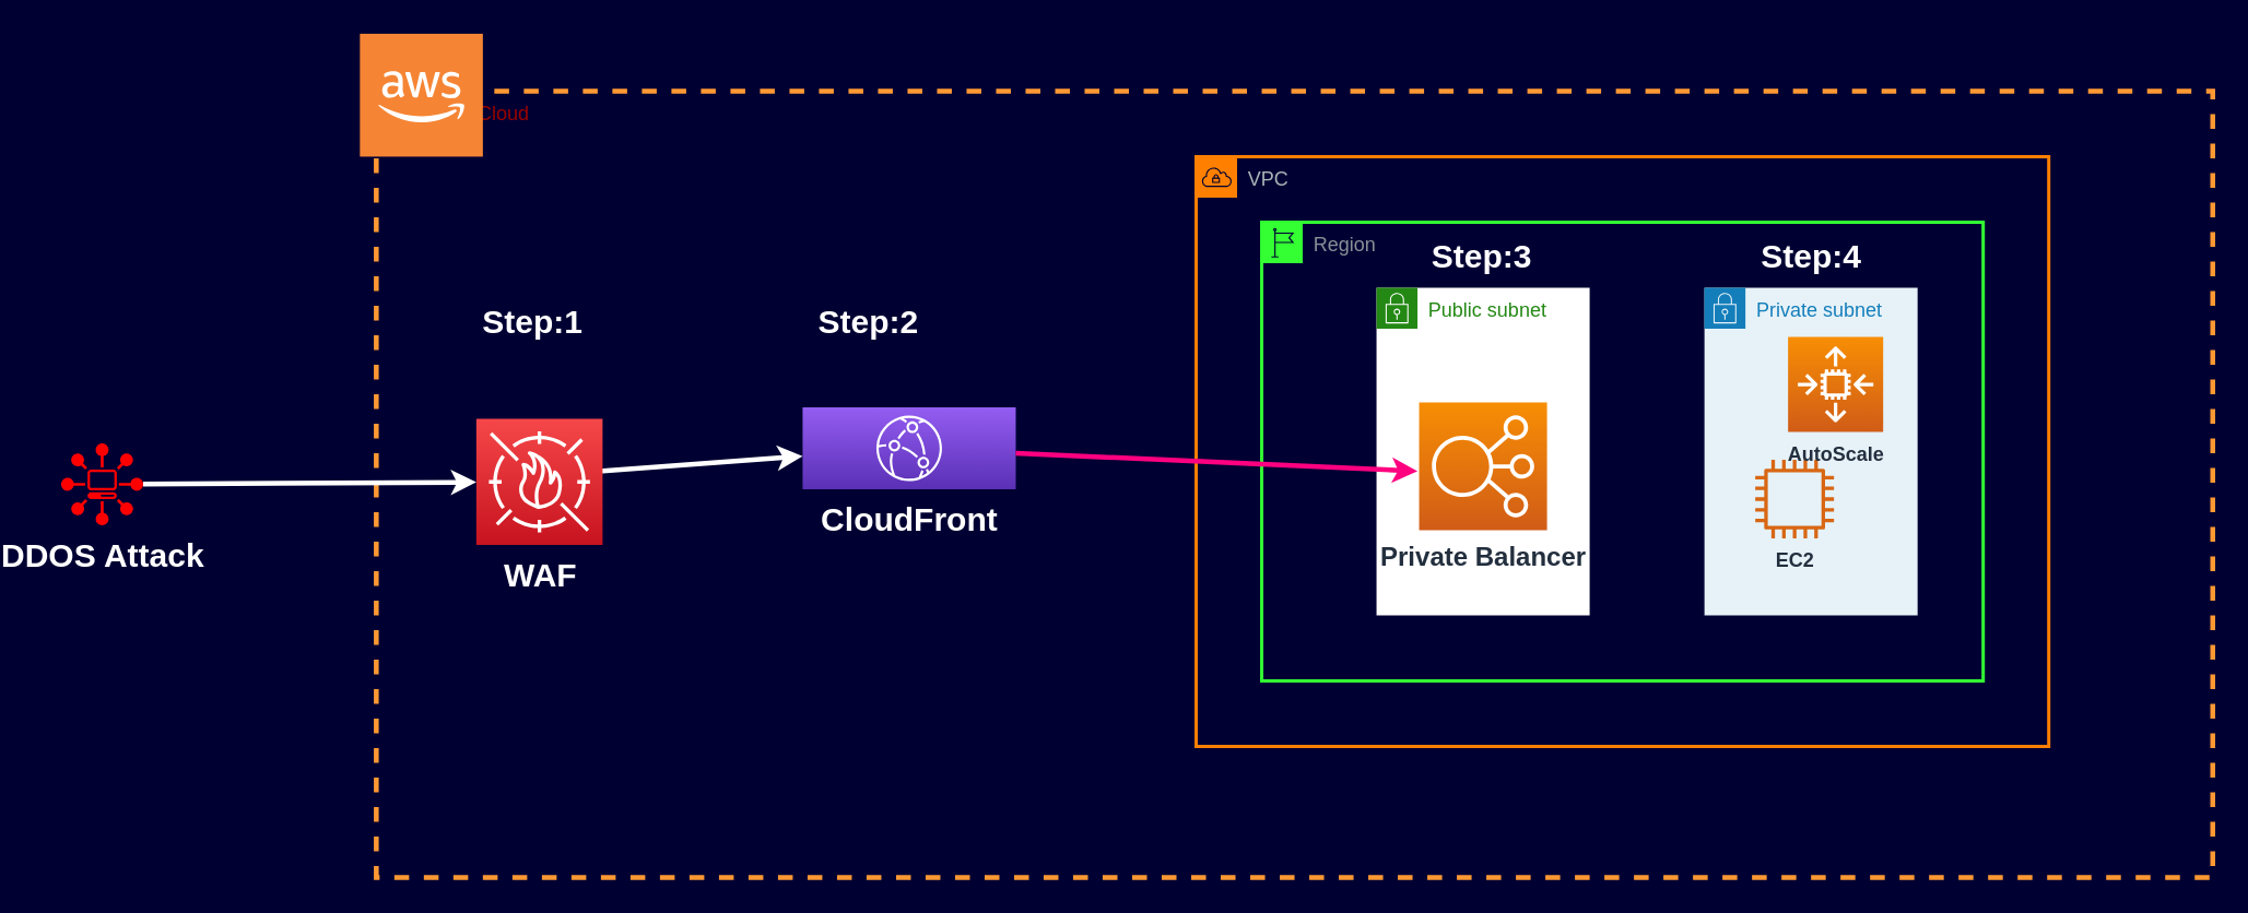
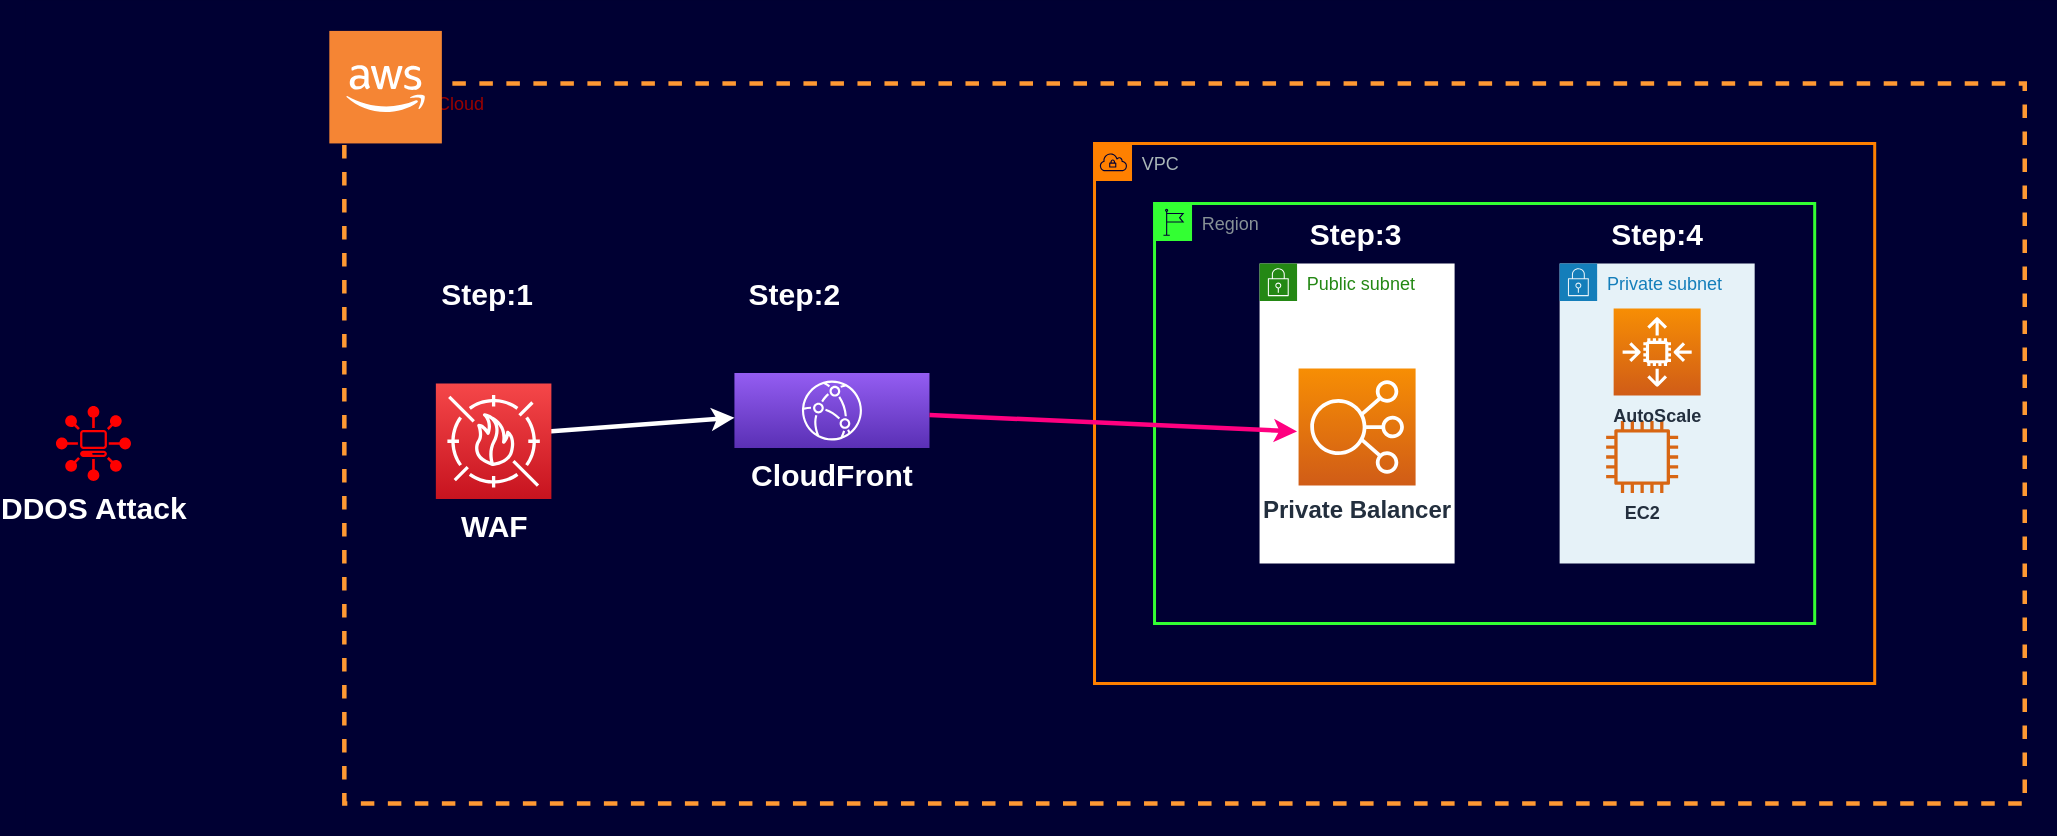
- <mxCell id="13" value="&lt;b&gt;AutoScale&lt;/b&gt;" style="outlineConnect=0;fontColor=#232F3E;gradientColor=#F78E04;gradientDirection=north;fillColor=#D05C17;strokeColor=#ffffff;dashed=0;verticalLabelPosition=bottom;verticalAlign=top;align=center;html=1;fontSize=12;fontStyle=0;aspect=fixed;shape=mxgraph.aws4.resourceIcon;resIcon=mxgraph.aws4.auto_scaling2;labelBackgroundColor=none;" vertex="1" parent="1"><mxGeometry x="1074" y="205" width="58" height="58" as="geometry" /></mxCell>
+ <mxCell id="13" value="&lt;b&gt;AutoScale&lt;/b&gt;" style="outlineConnect=0;fontColor=#232F3E;gradientColor=#F78E04;gradientDirection=north;fillColor=#D05C17;strokeColor=#ffffff;dashed=0;verticalLabelPosition=bottom;verticalAlign=top;align=center;html=1;fontSize=12;fontStyle=0;aspect=fixed;shape=mxgraph.aws4.resourceIcon;resIcon=mxgraph.aws4.auto_scaling2;labelBackgroundColor=none;" vertex="1" parent="1"><mxGeometry x="1059" y="205" width="58" height="58" as="geometry" /></mxCell>
- <mxCell id="4" style="edgeStyle=none;rounded=0;orthogonalLoop=1;jettySize=auto;html=1;strokeColor=#FFFFFF;strokeWidth=3;fontColor=#FF8000;" edge="1" parent="1" source="5" target="16"><mxGeometry relative="1" as="geometry"><mxPoint x="238" y="290" as="targetPoint" /></mxGeometry></mxCell>
